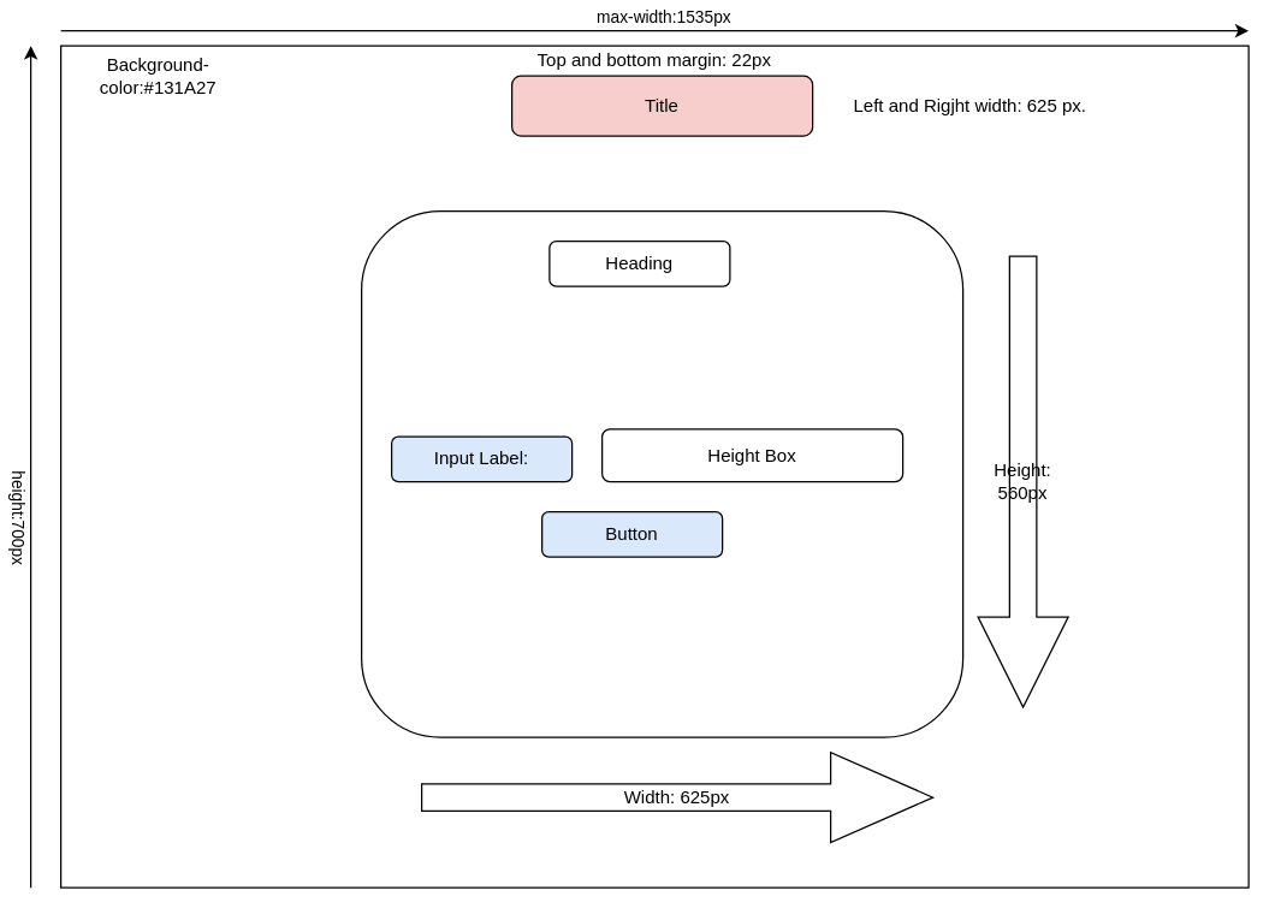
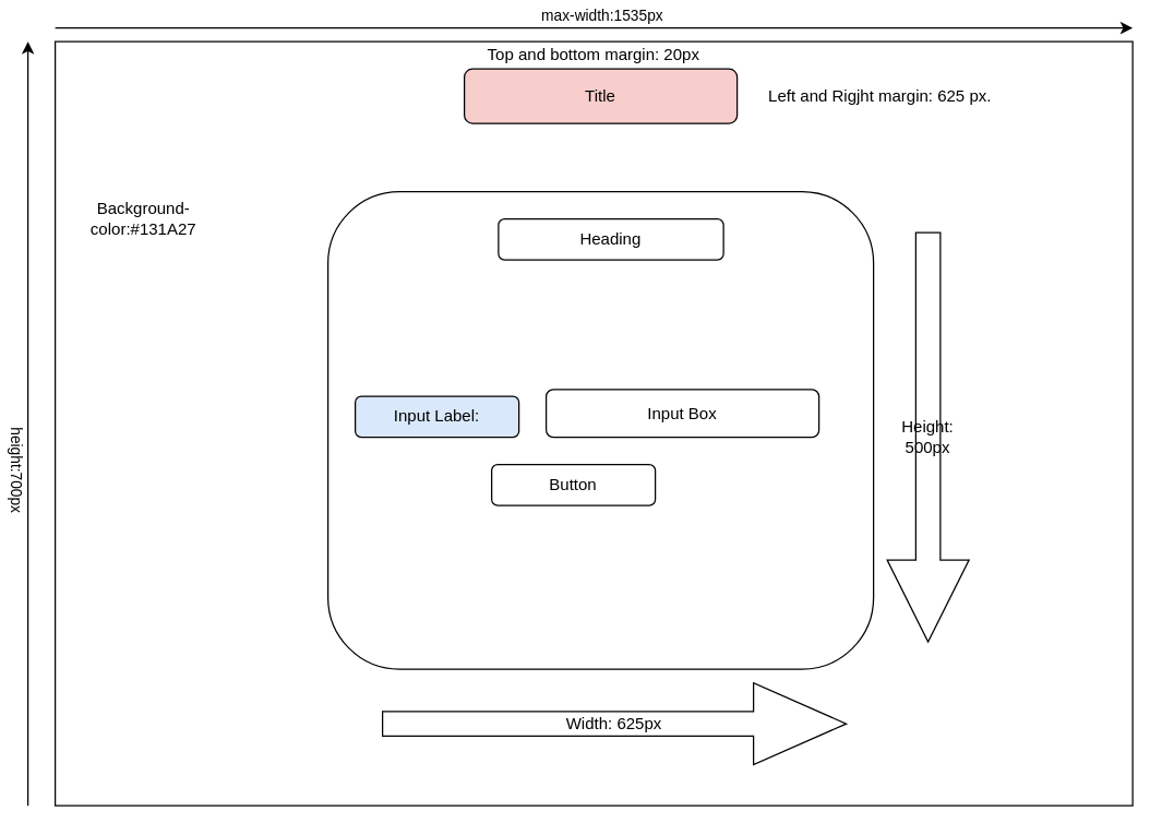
- <mxCell id="10" value="Top and bottom margin: 22px&lt;br&gt;" style="text;html=1;strokeColor=none;fillColor=none;align=center;verticalAlign=middle;whiteSpace=wrap;rounded=0;" vertex="1" parent="1"><mxGeometry x="335" y="30" width="200" height="20" as="geometry" /></mxCell>
+ <mxCell id="10" value="Top and bottom margin: 20px&lt;br&gt;" style="text;html=1;strokeColor=none;fillColor=none;align=center;verticalAlign=middle;whiteSpace=wrap;rounded=0;" vertex="1" parent="1"><mxGeometry x="335" y="30" width="200" height="20" as="geometry" /></mxCell>
- <mxCell id="8" value="Background-color:#131A27" style="text;html=1;strokeColor=none;fillColor=none;align=center;verticalAlign=middle;whiteSpace=wrap;rounded=0;" vertex="1" parent="1"><mxGeometry x="60" y="40" width="90" height="20" as="geometry" /></mxCell>
+ <mxCell id="8" value="Background-color:#131A27" style="text;html=1;strokeColor=none;fillColor=none;align=center;verticalAlign=middle;whiteSpace=wrap;rounded=0;" vertex="1" parent="1"><mxGeometry x="60" y="150" width="90" height="20" as="geometry" /></mxCell>
- <mxCell id="11" value="Left and Rigjht width: 625 px." style="text;html=1;strokeColor=none;fillColor=none;align=center;verticalAlign=middle;whiteSpace=wrap;rounded=0;" vertex="1" parent="1"><mxGeometry x="560" y="60" width="170" height="20" as="geometry" /></mxCell>
+ <mxCell id="11" value="Left and Rigjht margin: 625 px." style="text;html=1;strokeColor=none;fillColor=none;align=center;verticalAlign=middle;whiteSpace=wrap;rounded=0;" vertex="1" parent="1"><mxGeometry x="560" y="60" width="170" height="20" as="geometry" /></mxCell>
- <mxCell id="15" value="Heading" style="rounded=1;whiteSpace=wrap;html=1;" vertex="1" parent="1"><mxGeometry x="365" y="160" width="120" height="30" as="geometry" /></mxCell>
+ <mxCell id="15" value="Heading" style="rounded=1;whiteSpace=wrap;html=1;" vertex="1" parent="1"><mxGeometry x="365" y="160" width="165" height="30" as="geometry" /></mxCell>
- <mxCell id="16" value="Height Box" style="rounded=1;whiteSpace=wrap;html=1;" vertex="1" parent="1"><mxGeometry x="400" y="285" width="200" height="35" as="geometry" /></mxCell>
+ <mxCell id="16" value="Input Box" style="rounded=1;whiteSpace=wrap;html=1;" vertex="1" parent="1"><mxGeometry x="400" y="285" width="200" height="35" as="geometry" /></mxCell>
- <mxCell id="13" value="Height: 560px" style="shape=singleArrow;direction=south;whiteSpace=wrap;html=1;" vertex="1" parent="1"><mxGeometry x="650" y="170" width="60" height="300" as="geometry" /></mxCell>
+ <mxCell id="13" value="Height: 500px" style="shape=singleArrow;direction=south;whiteSpace=wrap;html=1;" vertex="1" parent="1"><mxGeometry x="650" y="170" width="60" height="300" as="geometry" /></mxCell>
- <mxCell id="17" value="Button" style="rounded=1;whiteSpace=wrap;html=1;fillColor=#dae8fc;" vertex="1" parent="1"><mxGeometry x="360" y="340" width="120" height="30" as="geometry" /></mxCell>
+ <mxCell id="17" value="Button" style="rounded=1;whiteSpace=wrap;html=1;" vertex="1" parent="1"><mxGeometry x="360" y="340" width="120" height="30" as="geometry" /></mxCell>
